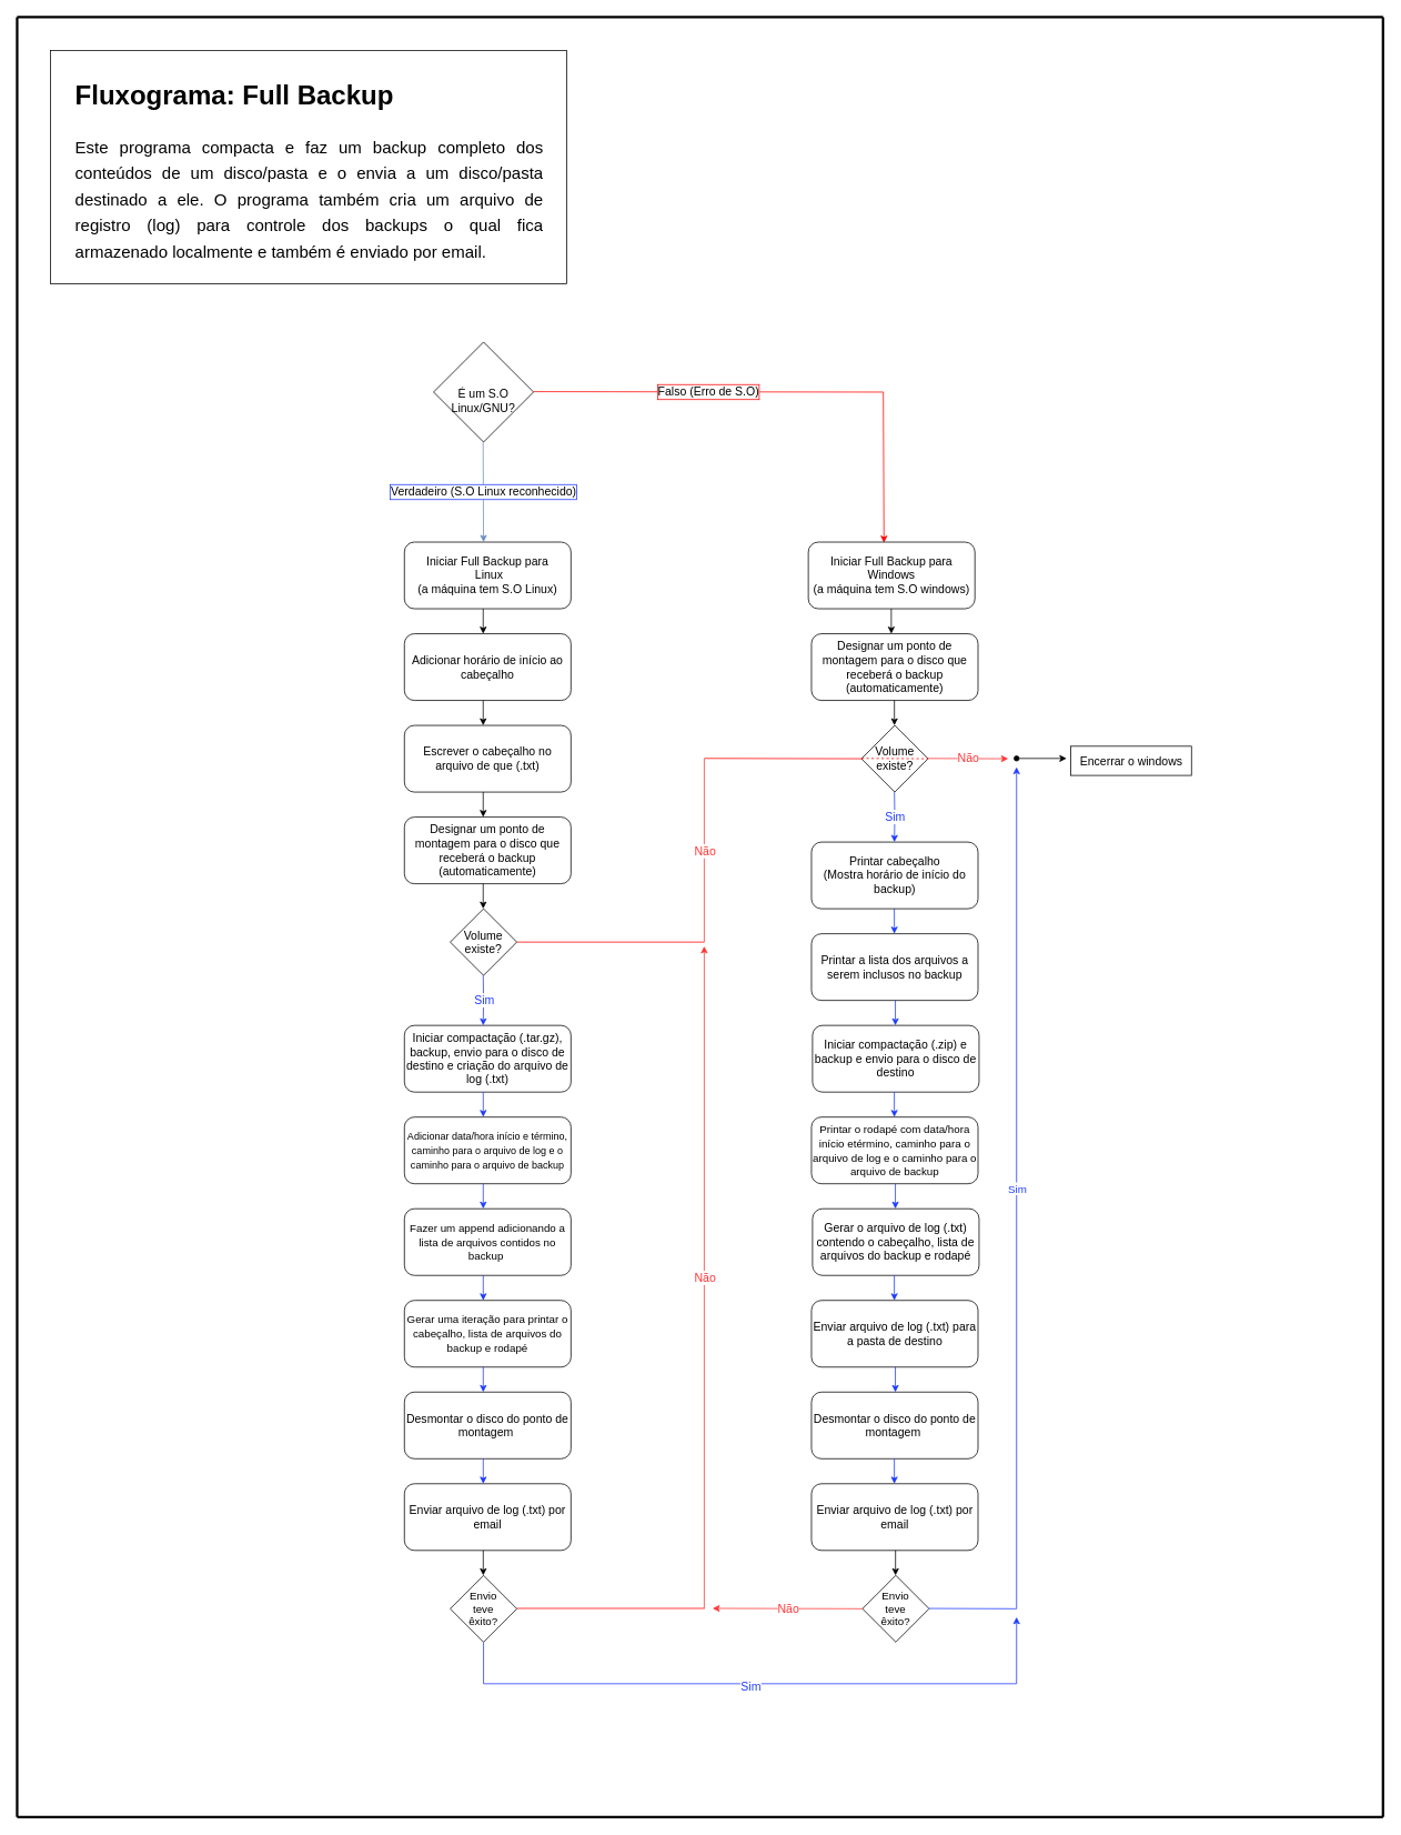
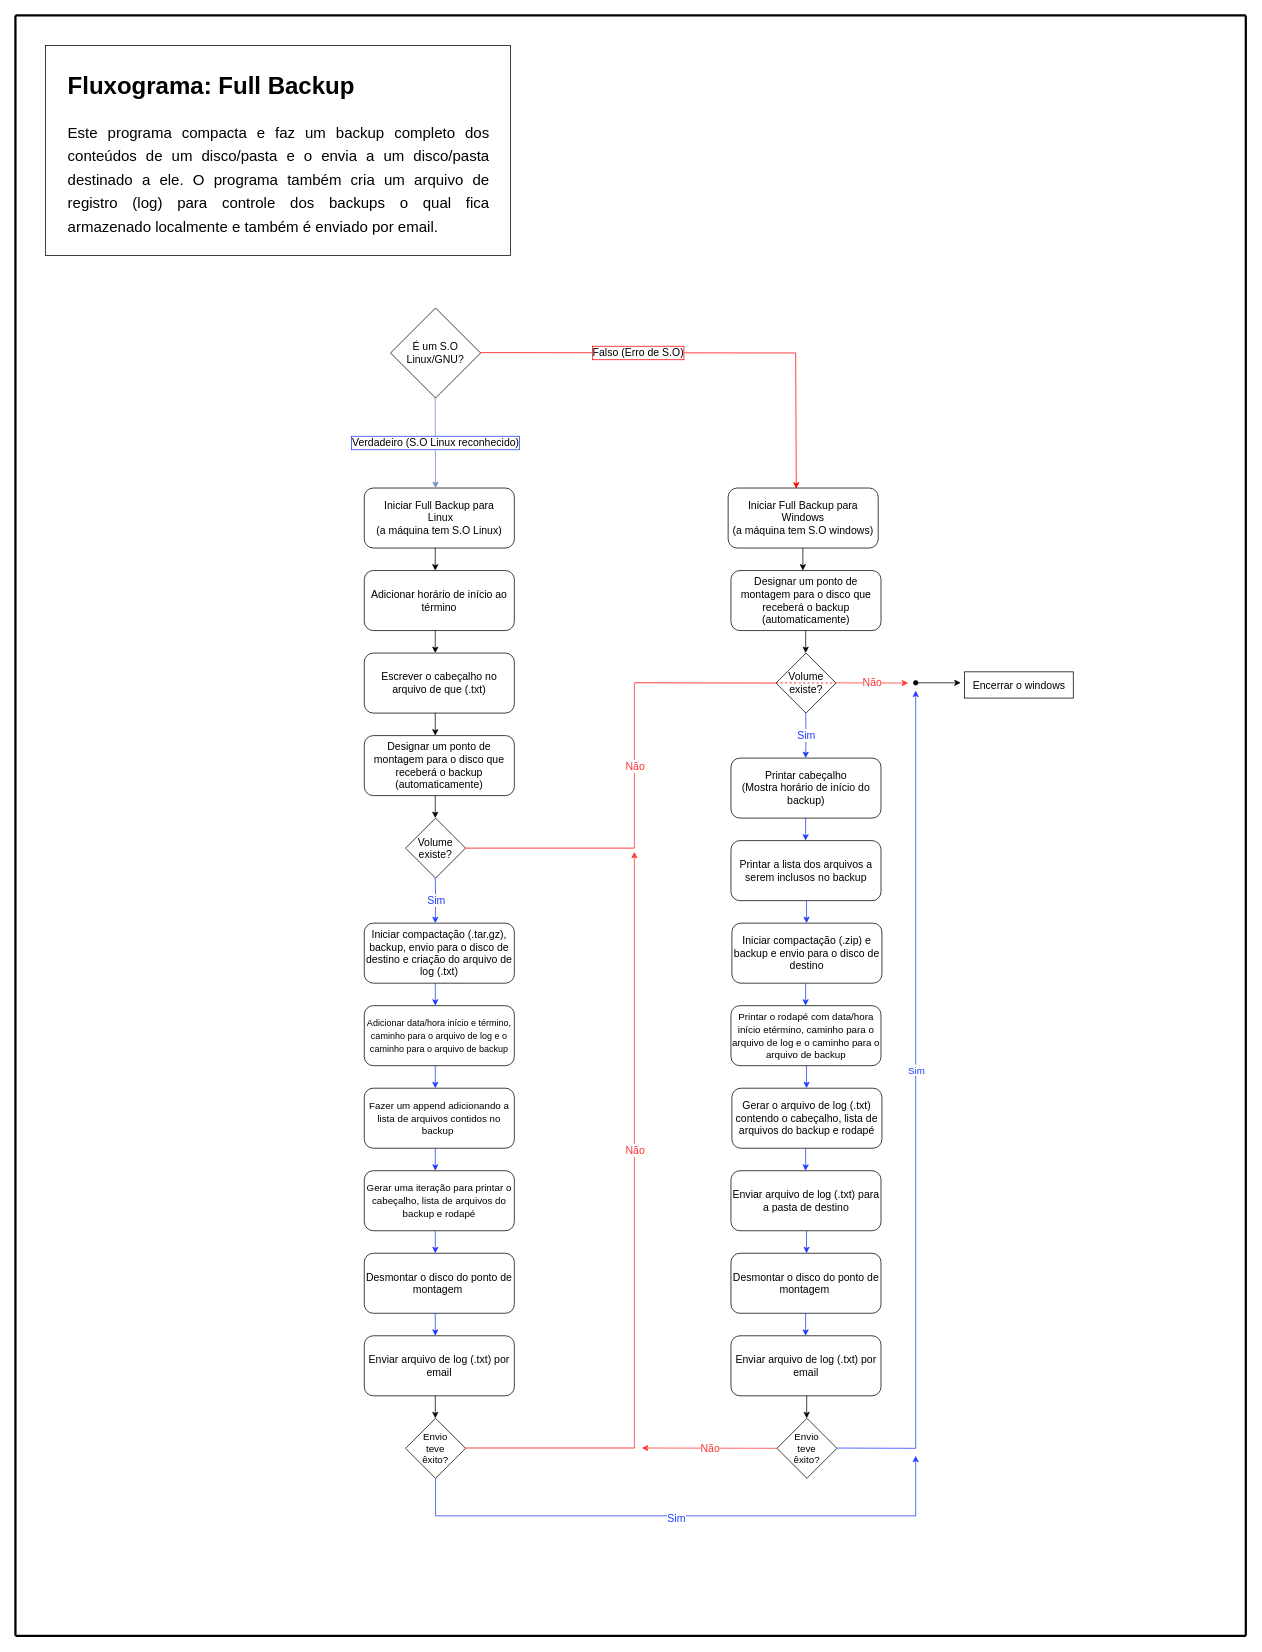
- <mxCell id="3" value="É um S.O Linux/GNU?" style="text;html=1;strokeColor=none;fillColor=none;align=center;verticalAlign=middle;whiteSpace=wrap;rounded=0;fontSize=14;movable=1;resizable=1;rotatable=1;deletable=1;editable=1;connectable=1;" parent="1" vertex="1"><mxGeometry x="550" y="465" width="60" height="30" as="geometry" /></mxCell>
+ <mxCell id="3" value="É um S.O Linux/GNU?" style="text;html=1;strokeColor=none;fillColor=none;align=center;verticalAlign=middle;whiteSpace=wrap;rounded=0;fontSize=14;movable=1;resizable=1;rotatable=1;deletable=1;editable=1;connectable=1;" parent="1" vertex="1"><mxGeometry x="550" y="455" width="60" height="30" as="geometry" /></mxCell>
- <mxCell id="49" value="Adicionar horário de início ao cabeçalho" style="text;html=1;strokeColor=none;fillColor=none;align=center;verticalAlign=middle;whiteSpace=wrap;rounded=0;labelBorderColor=none;fontSize=14;fontColor=#000000;movable=1;resizable=1;rotatable=1;deletable=1;editable=1;connectable=1;" parent="1" vertex="1"><mxGeometry x="490" y="785" width="190" height="30" as="geometry" /></mxCell>
+ <mxCell id="49" value="Adicionar horário de início ao término" style="text;html=1;strokeColor=none;fillColor=none;align=center;verticalAlign=middle;whiteSpace=wrap;rounded=0;labelBorderColor=none;fontSize=14;fontColor=#000000;movable=1;resizable=1;rotatable=1;deletable=1;editable=1;connectable=1;" parent="1" vertex="1"><mxGeometry x="490" y="785" width="190" height="30" as="geometry" /></mxCell>
